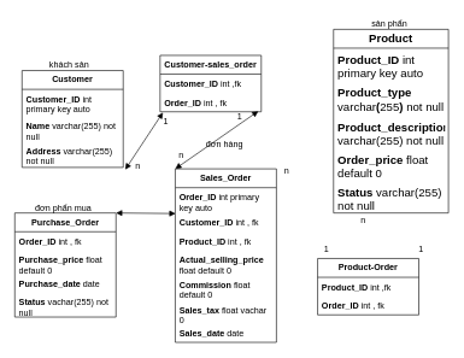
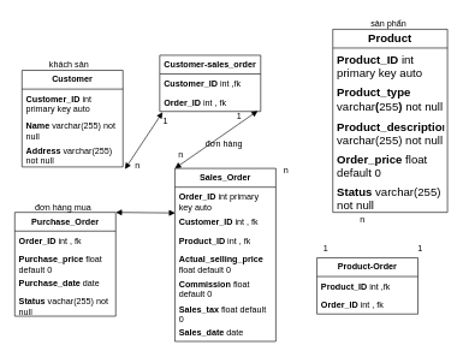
- <mxCell id="30" value="đơn phẩn mua" style="text;html=1;align=center;verticalAlign=middle;resizable=0;points=[];autosize=1;strokeColor=none;fillColor=none;" parent="1" vertex="1"><mxGeometry x="39" y="275" width="96" height="26" as="geometry" /></mxCell>
+ <mxCell id="30" value="đơn hàng mua" style="text;html=1;align=center;verticalAlign=middle;resizable=0;points=[];autosize=1;strokeColor=none;fillColor=none;" parent="1" vertex="1"><mxGeometry x="39" y="275" width="96" height="26" as="geometry" /></mxCell>
- <mxCell id="18" value="&lt;b&gt;Sales_tax &lt;/b&gt;float vachar 0" style="text;strokeColor=none;fillColor=none;align=left;verticalAlign=top;spacingLeft=4;spacingRight=4;overflow=hidden;rotatable=0;points=[[0,0.5],[1,0.5]];portConstraint=eastwest;whiteSpace=wrap;html=1;" parent="12" vertex="1"><mxGeometry y="182" width="140" height="32" as="geometry" /></mxCell>
+ <mxCell id="18" value="&lt;b&gt;Sales_tax &lt;/b&gt;float default 0" style="text;strokeColor=none;fillColor=none;align=left;verticalAlign=top;spacingLeft=4;spacingRight=4;overflow=hidden;rotatable=0;points=[[0,0.5],[1,0.5]];portConstraint=eastwest;whiteSpace=wrap;html=1;" parent="12" vertex="1"><mxGeometry y="182" width="140" height="32" as="geometry" /></mxCell>
